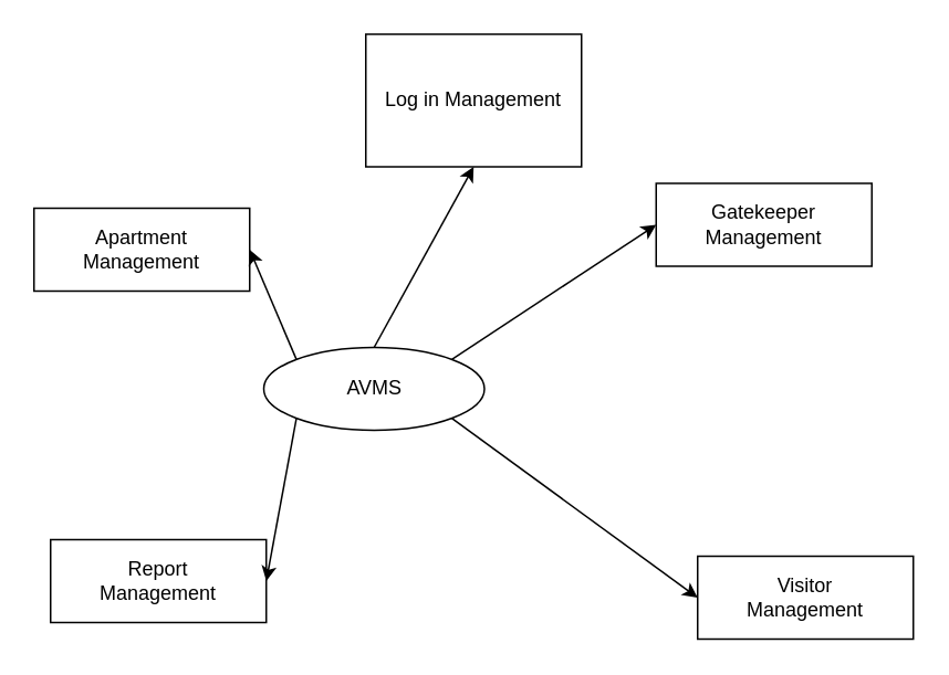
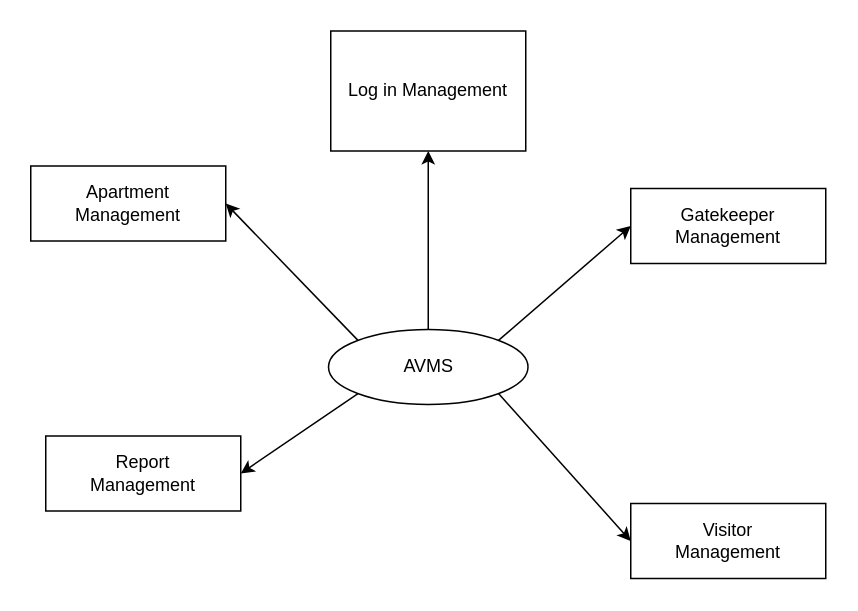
- <mxCell id="6" value="Gatekeeper&lt;br&gt;Management" style="rounded=0;whiteSpace=wrap;html=1;" vertex="1" parent="1"><mxGeometry x="395" y="110" width="130" height="50" as="geometry" /></mxCell>
+ <mxCell id="6" value="Gatekeeper&lt;br&gt;Management" style="rounded=0;whiteSpace=wrap;html=1;" vertex="1" parent="1"><mxGeometry x="420" y="125" width="130" height="50" as="geometry" /></mxCell>
- <mxCell id="4" value="Apartment&lt;br&gt;Management" style="rounded=0;whiteSpace=wrap;html=1;" vertex="1" parent="1"><mxGeometry x="20" y="125" width="130" height="50" as="geometry" /></mxCell>
+ <mxCell id="4" value="Apartment&lt;br&gt;Management" style="rounded=0;whiteSpace=wrap;html=1;" vertex="1" parent="1"><mxGeometry x="20" y="110" width="130" height="50" as="geometry" /></mxCell>
- <mxCell id="2" value="AVMS" style="ellipse;whiteSpace=wrap;html=1;" vertex="1" parent="1"><mxGeometry x="158.5" y="209" width="133" height="50" as="geometry" /></mxCell>
+ <mxCell id="2" value="AVMS" style="ellipse;whiteSpace=wrap;html=1;" vertex="1" parent="1"><mxGeometry x="218.5" y="219" width="133" height="50" as="geometry" /></mxCell>
- <mxCell id="5" value="Report &lt;br&gt;Management" style="rounded=0;whiteSpace=wrap;html=1;" vertex="1" parent="1"><mxGeometry x="30" y="325" width="130" height="50" as="geometry" /></mxCell>
+ <mxCell id="5" value="Report &lt;br&gt;Management" style="rounded=0;whiteSpace=wrap;html=1;" vertex="1" parent="1"><mxGeometry x="30" y="290" width="130" height="50" as="geometry" /></mxCell>
